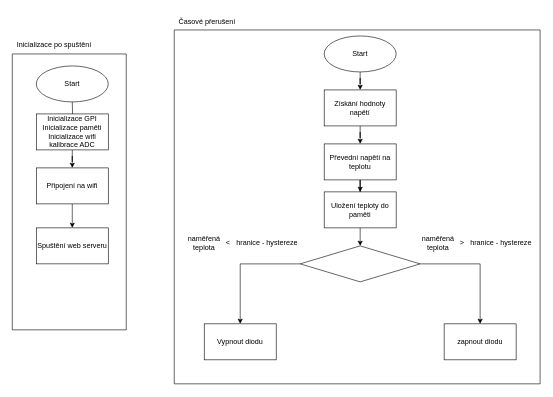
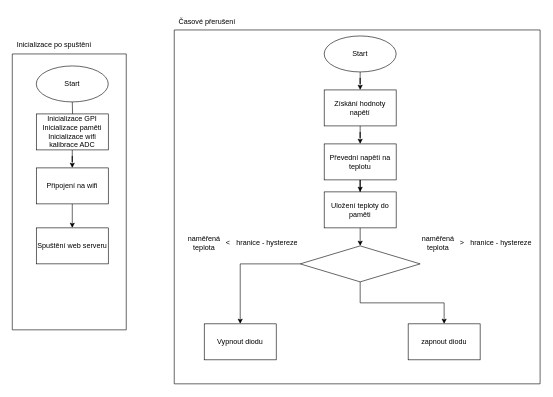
- <mxCell id="26" value="zapnout diodu" style="rounded=0;whiteSpace=wrap;html=1;" vertex="1" parent="1"><mxGeometry x="740" y="539" width="120" height="60" as="geometry" /></mxCell>
+ <mxCell id="26" value="zapnout diodu" style="rounded=0;whiteSpace=wrap;html=1;" vertex="1" parent="1"><mxGeometry x="680" y="539" width="120" height="60" as="geometry" /></mxCell>
